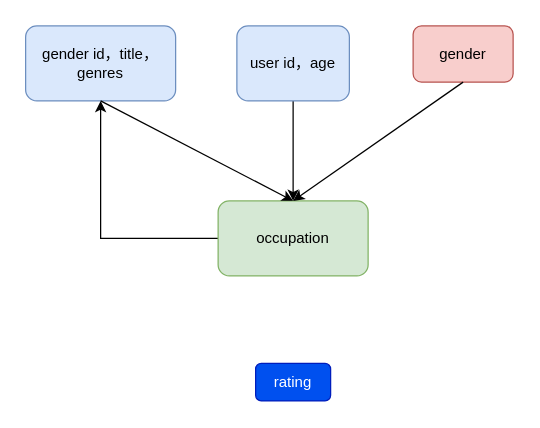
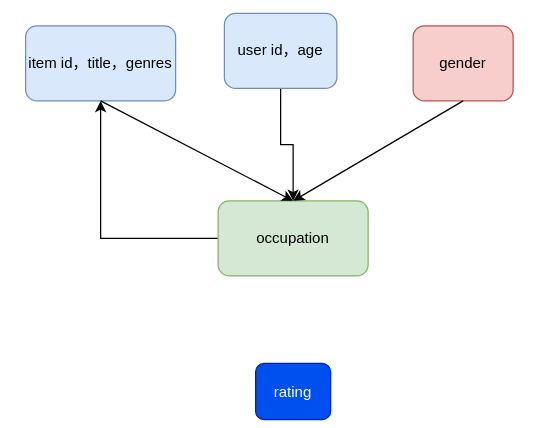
- <mxCell id="7" value="gender" style="rounded=1;whiteSpace=wrap;html=1;fillColor=#f8cecc;strokeColor=#b85450;" vertex="1" parent="1"><mxGeometry x="330" y="20" width="80" height="45" as="geometry" /></mxCell>
+ <mxCell id="7" value="gender" style="rounded=1;whiteSpace=wrap;html=1;fillColor=#f8cecc;strokeColor=#b85450;" vertex="1" parent="1"><mxGeometry x="330" y="20" width="80" height="60" as="geometry" /></mxCell>
- <mxCell id="6" value="gender id，title，genres" style="rounded=1;whiteSpace=wrap;html=1;fillColor=#dae8fc;strokeColor=#6c8ebf;" vertex="1" parent="1"><mxGeometry x="20" y="20" width="120" height="60" as="geometry" /></mxCell>
+ <mxCell id="6" value="item id，title，genres" style="rounded=1;whiteSpace=wrap;html=1;fillColor=#dae8fc;strokeColor=#6c8ebf;" vertex="1" parent="1"><mxGeometry x="20" y="20" width="120" height="60" as="geometry" /></mxCell>
- <mxCell id="3" value="user id，age" style="rounded=1;whiteSpace=wrap;html=1;fillColor=#dae8fc;strokeColor=#6c8ebf;" vertex="1" parent="1"><mxGeometry x="189" y="20" width="90" height="60" as="geometry" /></mxCell>
+ <mxCell id="3" value="user id，age" style="rounded=1;whiteSpace=wrap;html=1;fillColor=#dae8fc;strokeColor=#6c8ebf;" vertex="1" parent="1"><mxGeometry x="179" y="10" width="90" height="60" as="geometry" /></mxCell>
- <mxCell id="8" value="rating" style="rounded=1;whiteSpace=wrap;html=1;fillColor=#0050ef;fontColor=#ffffff;strokeColor=#001DBC;" vertex="1" parent="1"><mxGeometry x="204" y="290" width="60" height="30" as="geometry" /></mxCell>
+ <mxCell id="8" value="rating" style="rounded=1;whiteSpace=wrap;html=1;fillColor=#0050ef;fontColor=#ffffff;strokeColor=#001DBC;" vertex="1" parent="1"><mxGeometry x="204" y="290" width="60" height="45" as="geometry" /></mxCell>
